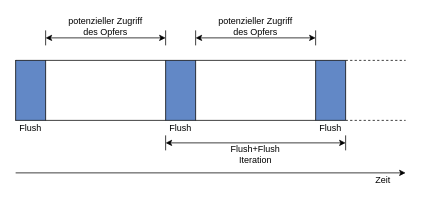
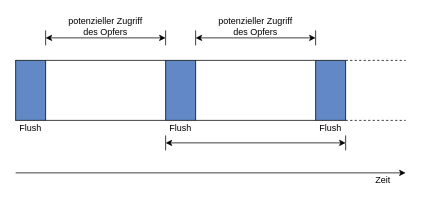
- <mxCell id="19" value="Flush+Flush&lt;br&gt;Iteration" style="text;html=1;strokeColor=none;fillColor=none;align=center;verticalAlign=middle;whiteSpace=wrap;rounded=0;" parent="1" vertex="1"><mxGeometry x="300" y="190" width="80" height="30" as="geometry" /></mxCell>
